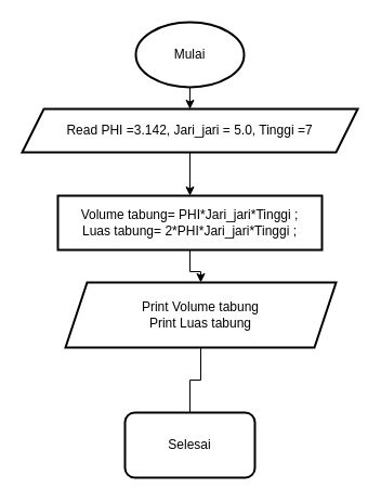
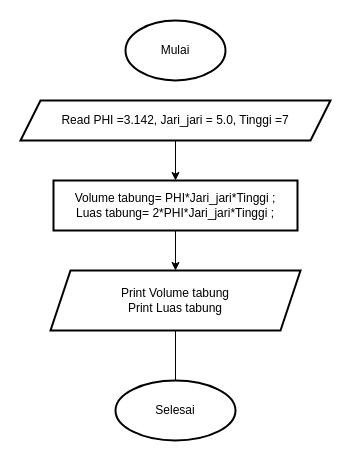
- <mxCell id="2" value="" style="edgeStyle=orthogonalEdgeStyle;rounded=0;orthogonalLoop=1;jettySize=auto;html=1;" edge="1" parent="1" source="3" target="5"><mxGeometry relative="1" as="geometry" /></mxCell>
- <mxCell id="9" value="Print Volume tabung&lt;br&gt;Print Luas tabung" style="shape=parallelogram;perimeter=parallelogramPerimeter;whiteSpace=wrap;html=1;fixedSize=1;strokeWidth=2;" vertex="1" parent="1"><mxGeometry x="60" y="260" width="250" height="60" as="geometry" /></mxCell>
+ <mxCell id="9" value="Print Volume tabung&lt;br&gt;Print Luas tabung" style="shape=parallelogram;perimeter=parallelogramPerimeter;whiteSpace=wrap;html=1;fixedSize=1;strokeWidth=2;" vertex="1" parent="1"><mxGeometry x="50" y="270" width="250" height="60" as="geometry" /></mxCell>
- <mxCell id="10" value="Selesai" style="whiteSpace=wrap;html=1;strokeWidth=2;rounded=1;" vertex="1" parent="1"><mxGeometry x="115" y="380" width="120" height="60" as="geometry" /></mxCell>
+ <mxCell id="10" value="Selesai" style="ellipse;whiteSpace=wrap;html=1;strokeWidth=2;" vertex="1" parent="1"><mxGeometry x="115" y="380" width="120" height="60" as="geometry" /></mxCell>
